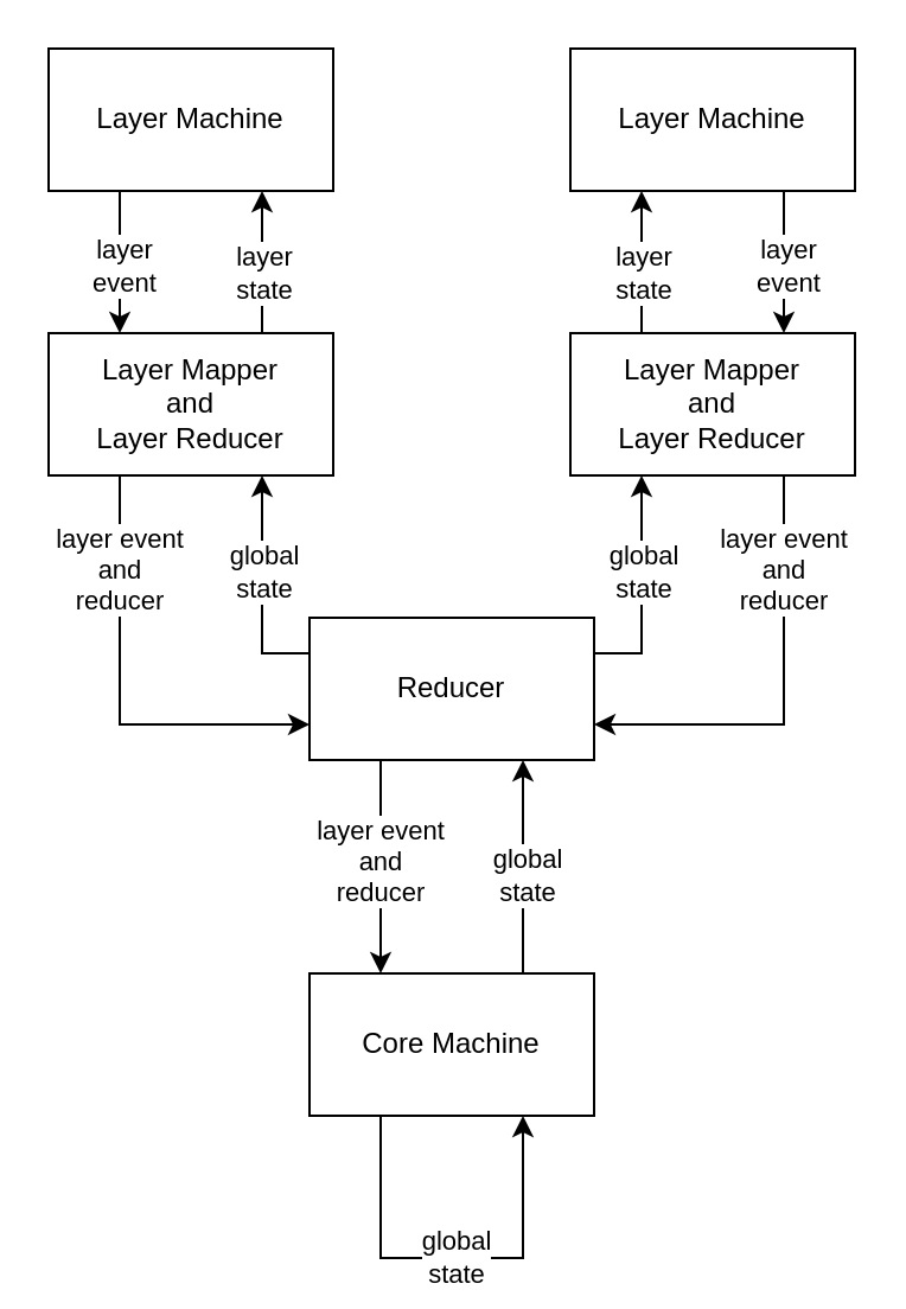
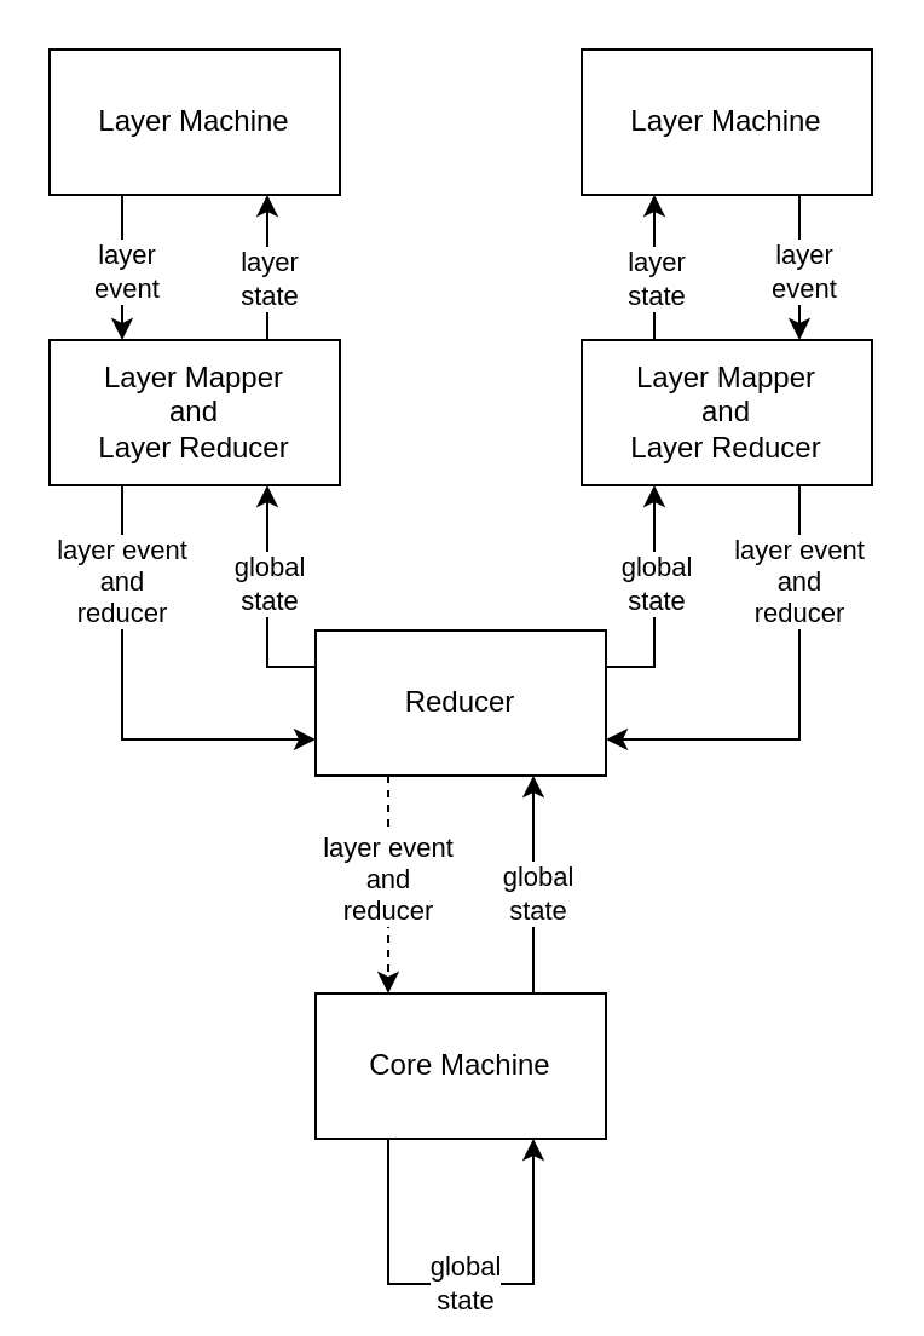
- <mxCell id="5" style="edgeStyle=orthogonalEdgeStyle;rounded=0;orthogonalLoop=1;jettySize=auto;html=1;exitX=0.25;exitY=1;exitDx=0;exitDy=0;entryX=0.25;entryY=0;entryDx=0;entryDy=0;" edge="1" parent="1" source="4" target="7"><mxGeometry relative="1" as="geometry" /></mxCell>
+ <mxCell id="5" style="edgeStyle=orthogonalEdgeStyle;rounded=0;orthogonalLoop=1;jettySize=auto;html=1;exitX=0.25;exitY=1;exitDx=0;exitDy=0;entryX=0.25;entryY=0;entryDx=0;entryDy=0;dashed=1;" edge="1" parent="1" source="4" target="7"><mxGeometry relative="1" as="geometry" /></mxCell>
